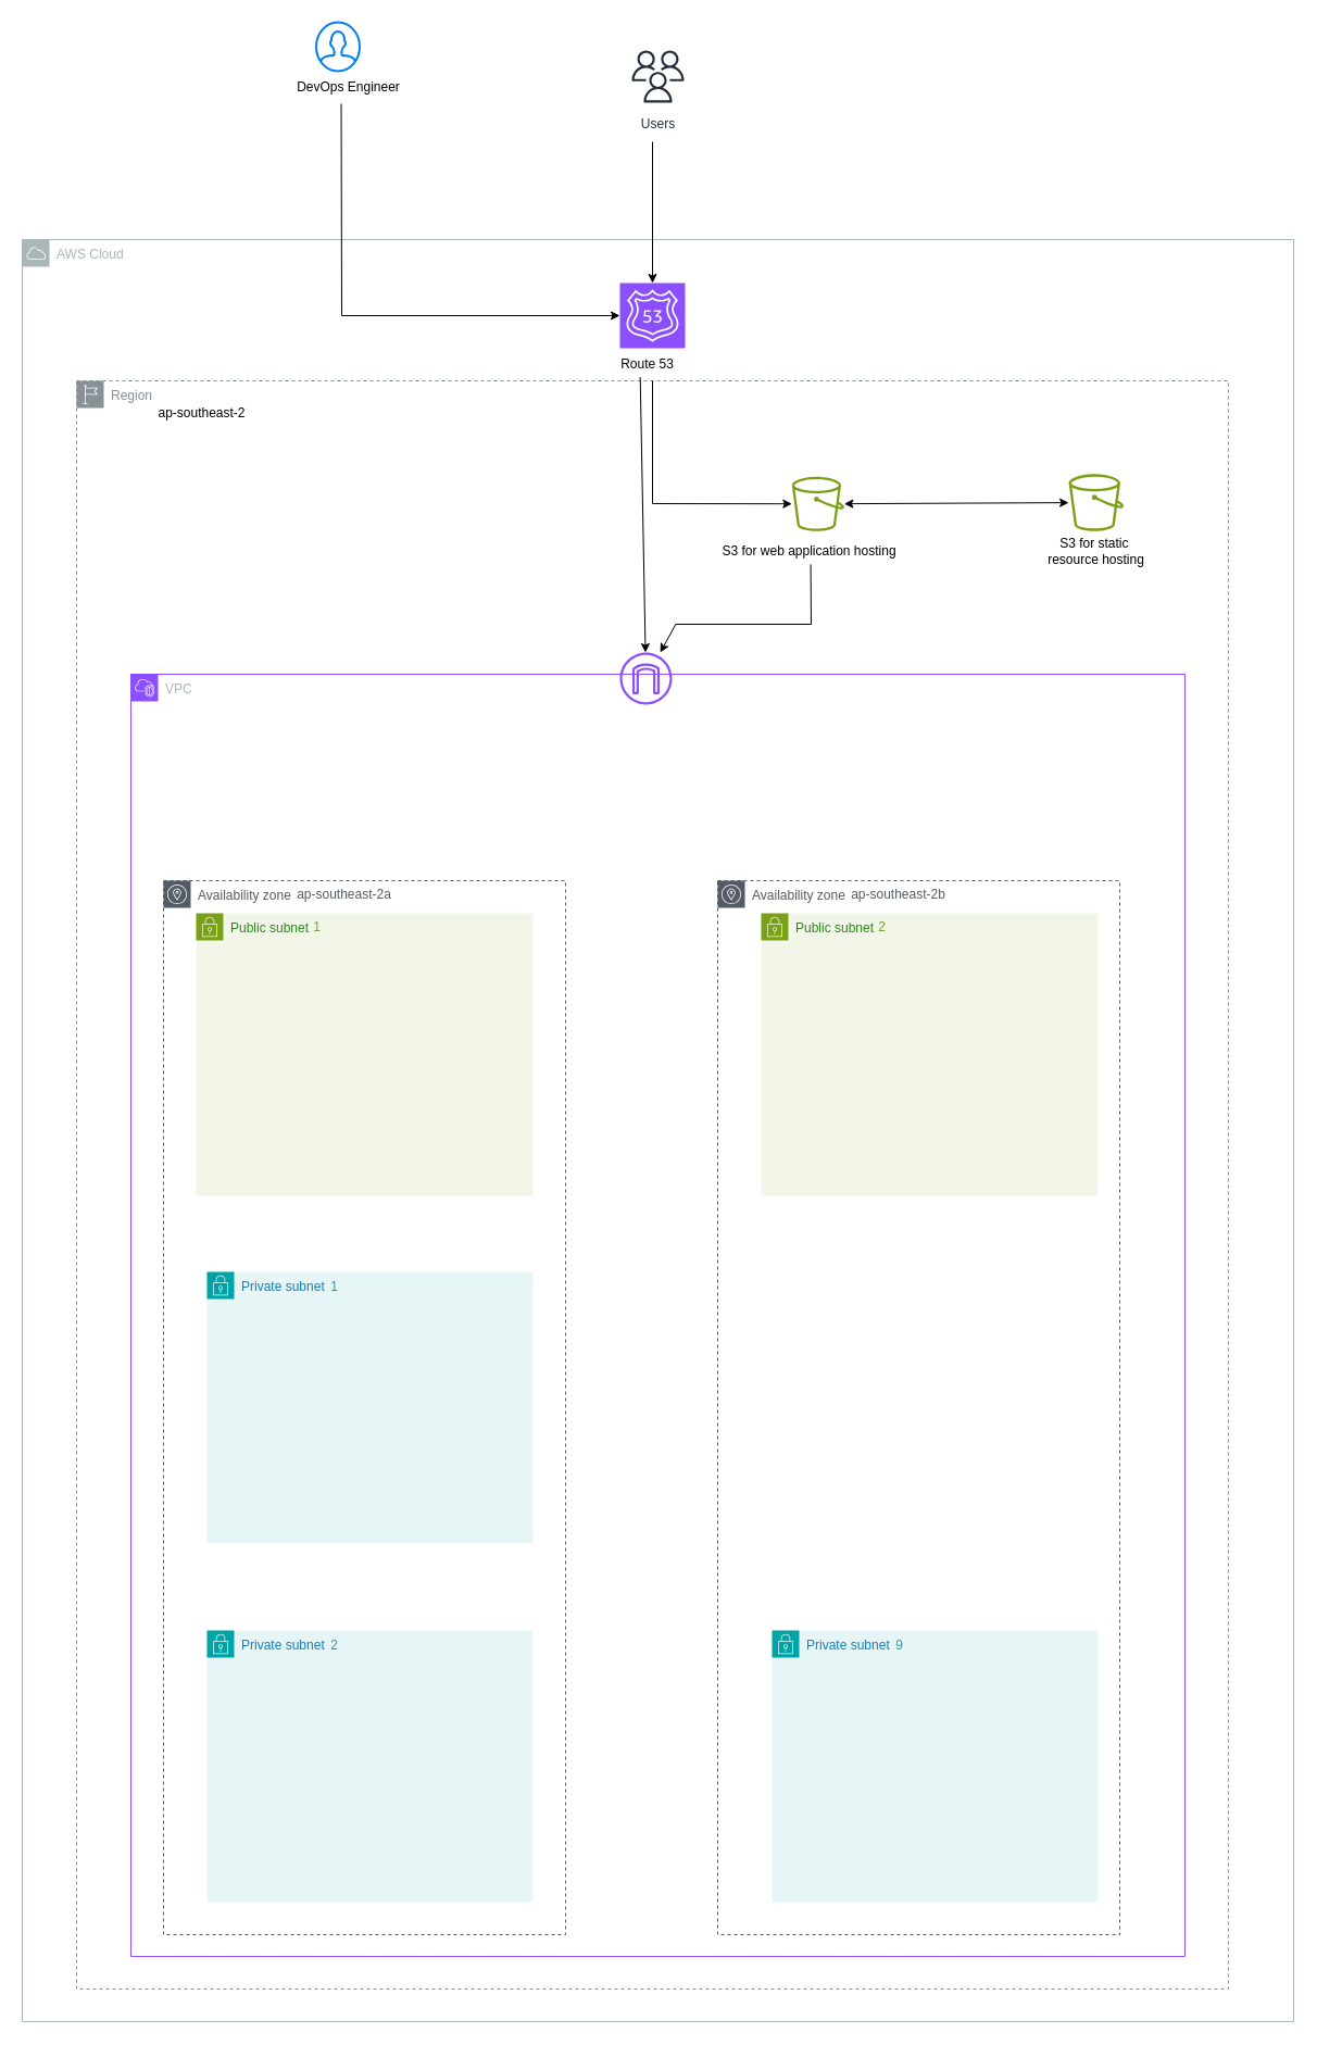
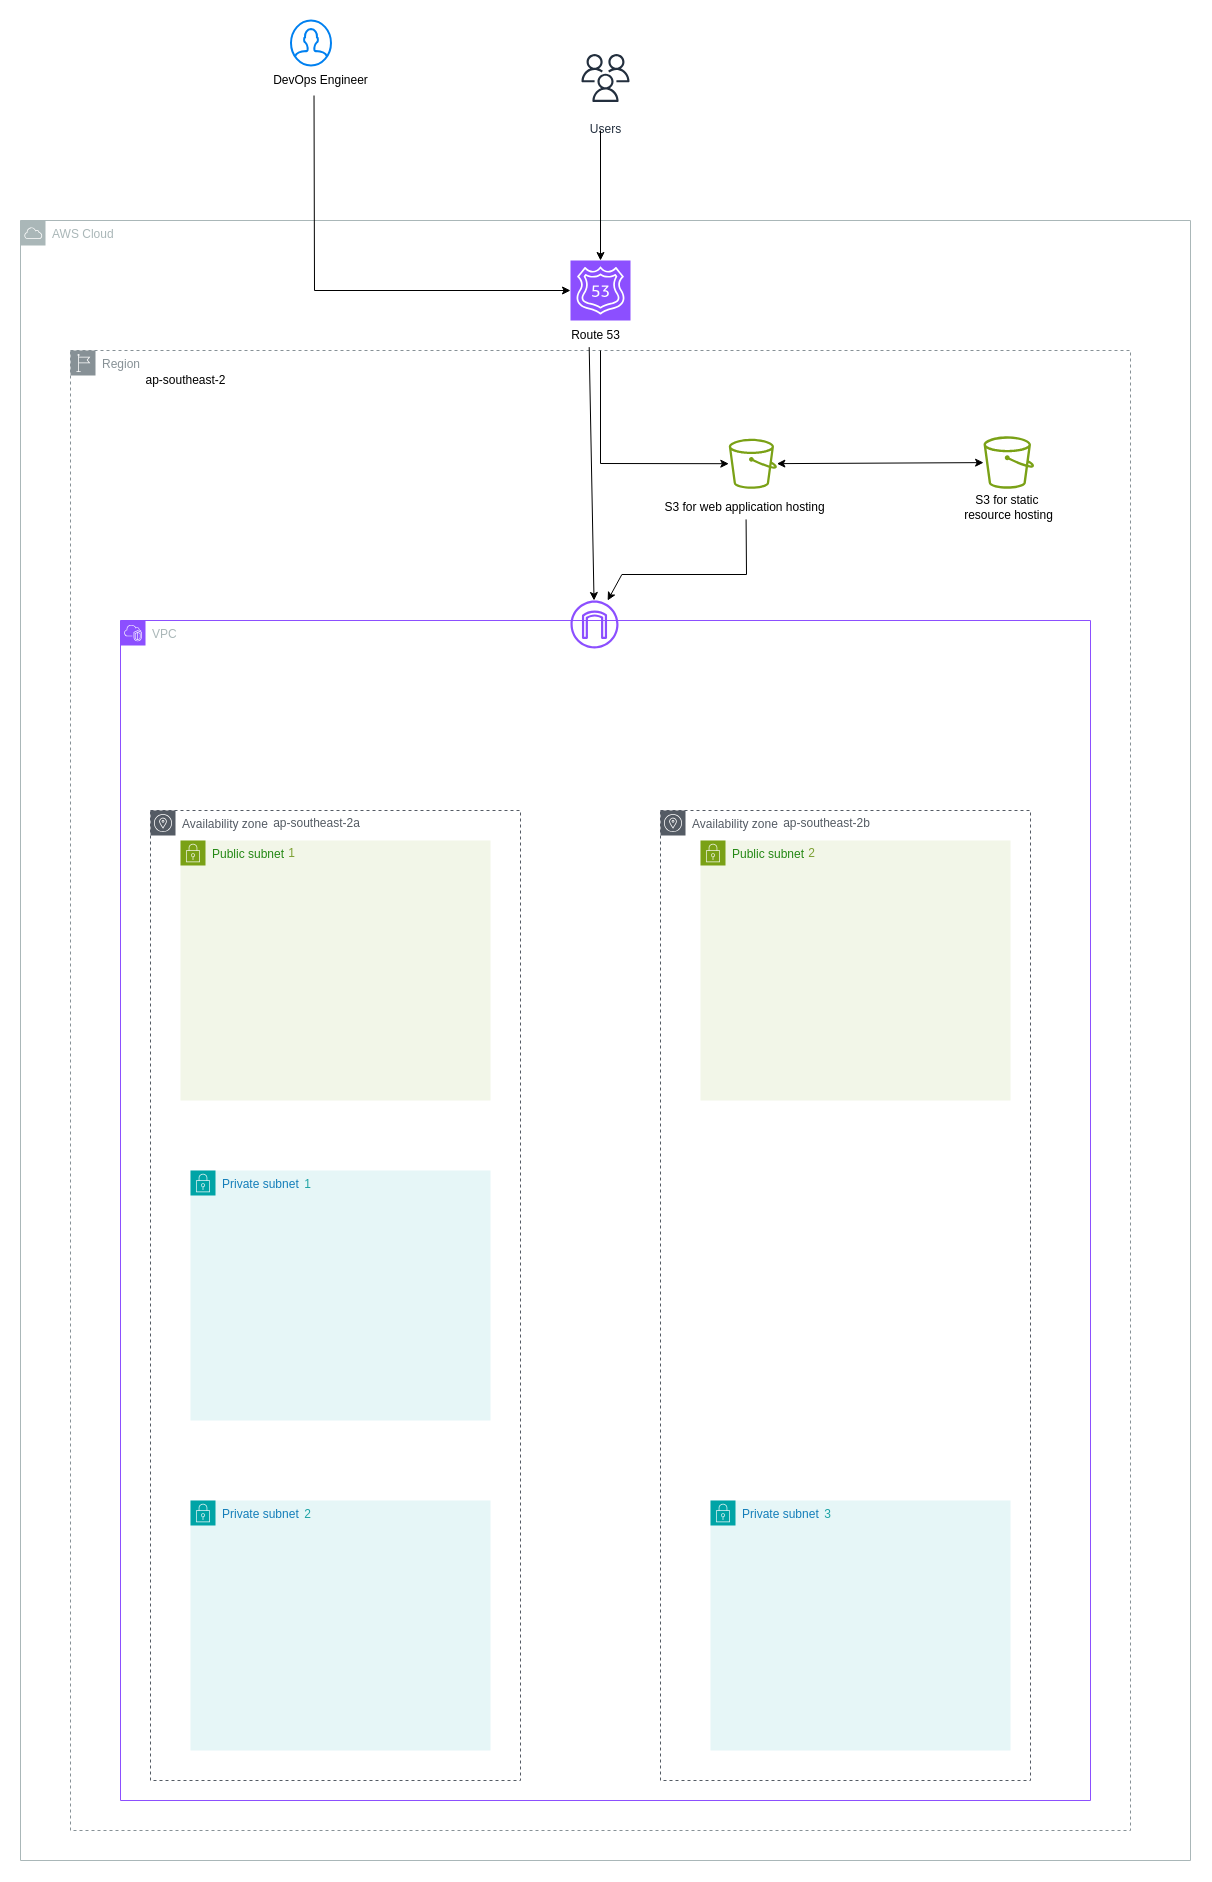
- <mxCell id="6" value="Users" style="sketch=0;outlineConnect=0;fontColor=#232F3E;gradientColor=none;strokeColor=#232F3E;fillColor=#ffffff;dashed=0;verticalLabelPosition=bottom;verticalAlign=top;align=center;html=1;fontSize=12;fontStyle=0;aspect=fixed;shape=mxgraph.aws4.resourceIcon;resIcon=mxgraph.aws4.users;" vertex="1" parent="1"><mxGeometry x="575" y="40" width="60" height="60" as="geometry" /></mxCell>
+ <mxCell id="6" value="Users" style="sketch=0;outlineConnect=0;fontColor=#232F3E;gradientColor=none;strokeColor=#232F3E;fillColor=#ffffff;dashed=0;verticalLabelPosition=bottom;verticalAlign=top;align=center;html=1;fontSize=12;fontStyle=0;aspect=fixed;shape=mxgraph.aws4.resourceIcon;resIcon=mxgraph.aws4.users;" vertex="1" parent="1"><mxGeometry x="575" y="40" width="60" height="75" as="geometry" /></mxCell>
- <mxCell id="32" value="9" style="text;html=1;align=center;verticalAlign=middle;resizable=0;points=[];autosize=1;strokeColor=none;fillColor=none;fontColor=#1DA3A5;" vertex="1" parent="31"><mxGeometry x="102" y="-1" width="30" height="30" as="geometry" /></mxCell>
+ <mxCell id="32" value="3" style="text;html=1;align=center;verticalAlign=middle;resizable=0;points=[];autosize=1;strokeColor=none;fillColor=none;fontColor=#1DA3A5;" vertex="1" parent="31"><mxGeometry x="102" y="-1" width="30" height="30" as="geometry" /></mxCell>
